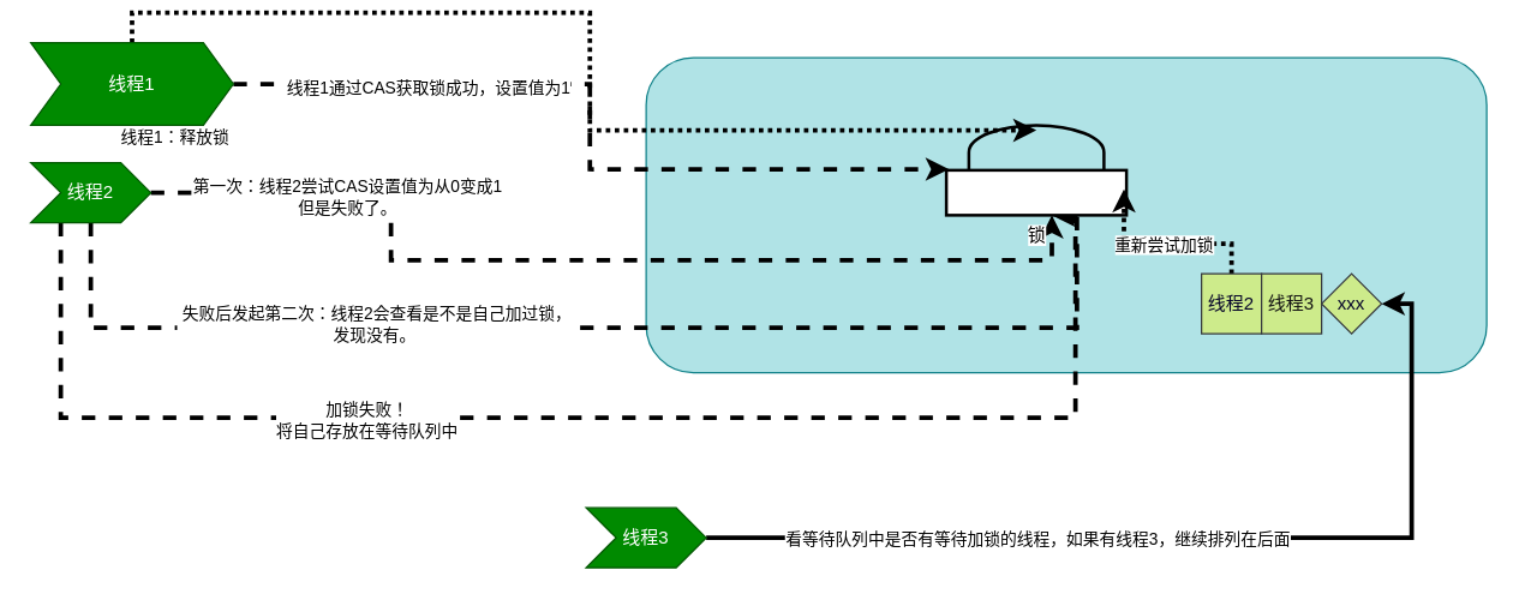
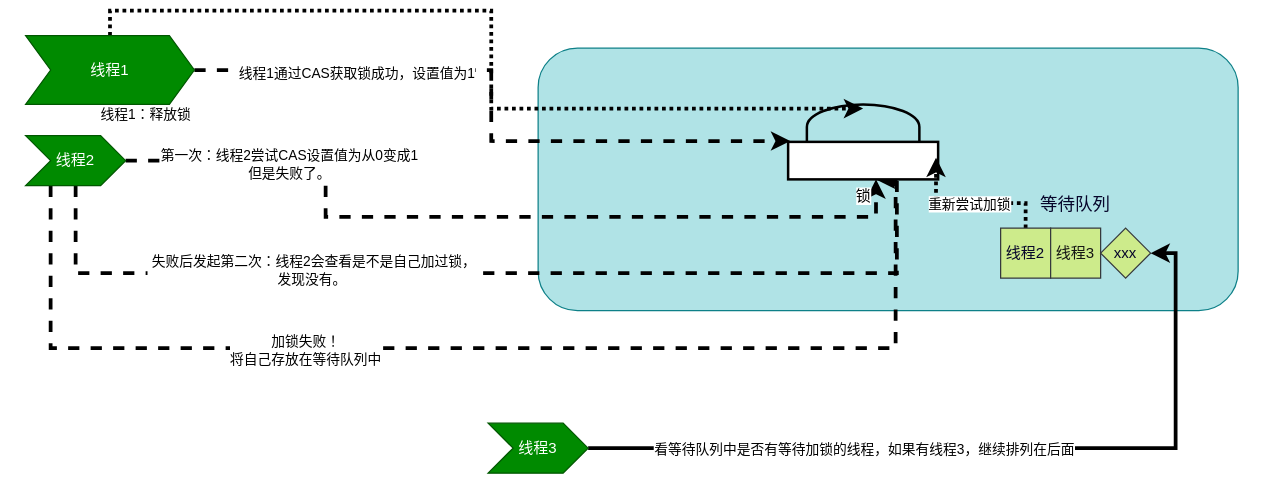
+ <mxCell id="24" value="&lt;font color=&quot;#06052a&quot; style=&quot;font-size: 14px&quot;&gt;等待队列&lt;/font&gt;" style="text;html=1;strokeColor=none;fillColor=none;align=center;verticalAlign=middle;whiteSpace=wrap;rounded=0;" parent="1" vertex="1"><mxGeometry x="830" y="145" width="60" height="20" as="geometry" /></mxCell>
